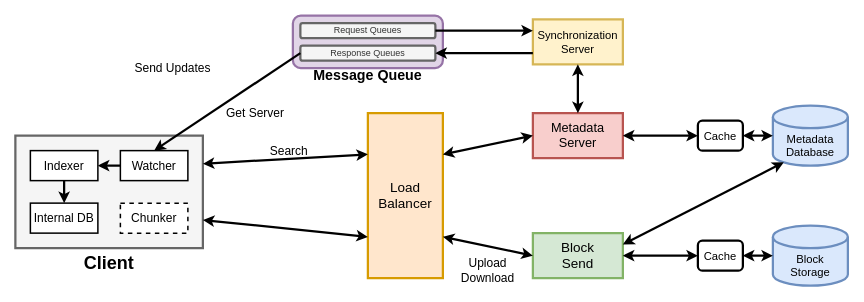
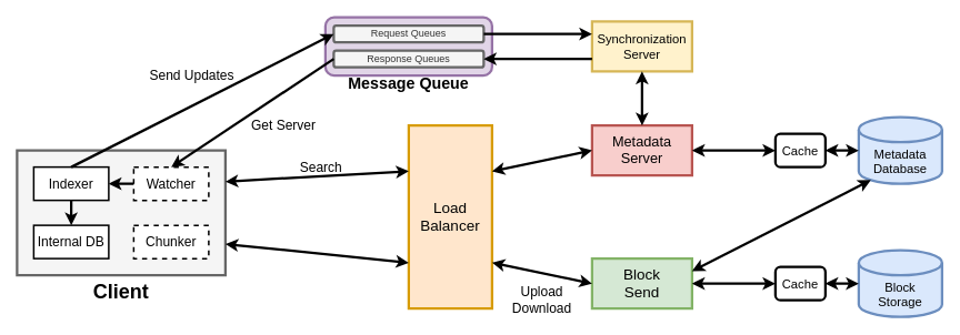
+ <mxCell id="26" value="" style="endArrow=classic;html=1;endSize=6;strokeWidth=3;exitX=0.5;exitY=0;exitDx=0;exitDy=0;entryX=0;entryY=0.5;entryDx=0;entryDy=0;" edge="1" parent="1" source="4" target="11"><mxGeometry width="50" height="50" relative="1" as="geometry"><mxPoint x="520" y="100" as="sourcePoint" /><mxPoint x="570" y="50" as="targetPoint" /></mxGeometry></mxCell>
- <mxCell id="5" value="&lt;font style=&quot;font-size: 16px&quot;&gt;Watcher&lt;/font&gt;" style="rounded=0;whiteSpace=wrap;html=1;strokeWidth=2;" vertex="1" parent="1"><mxGeometry x="160" y="200" width="90" height="40" as="geometry" /></mxCell>
+ <mxCell id="5" value="&lt;font style=&quot;font-size: 16px&quot;&gt;Watcher&lt;/font&gt;" style="rounded=0;whiteSpace=wrap;html=1;strokeWidth=2;dashed=1;" vertex="1" parent="1"><mxGeometry x="160" y="200" width="90" height="40" as="geometry" /></mxCell>
